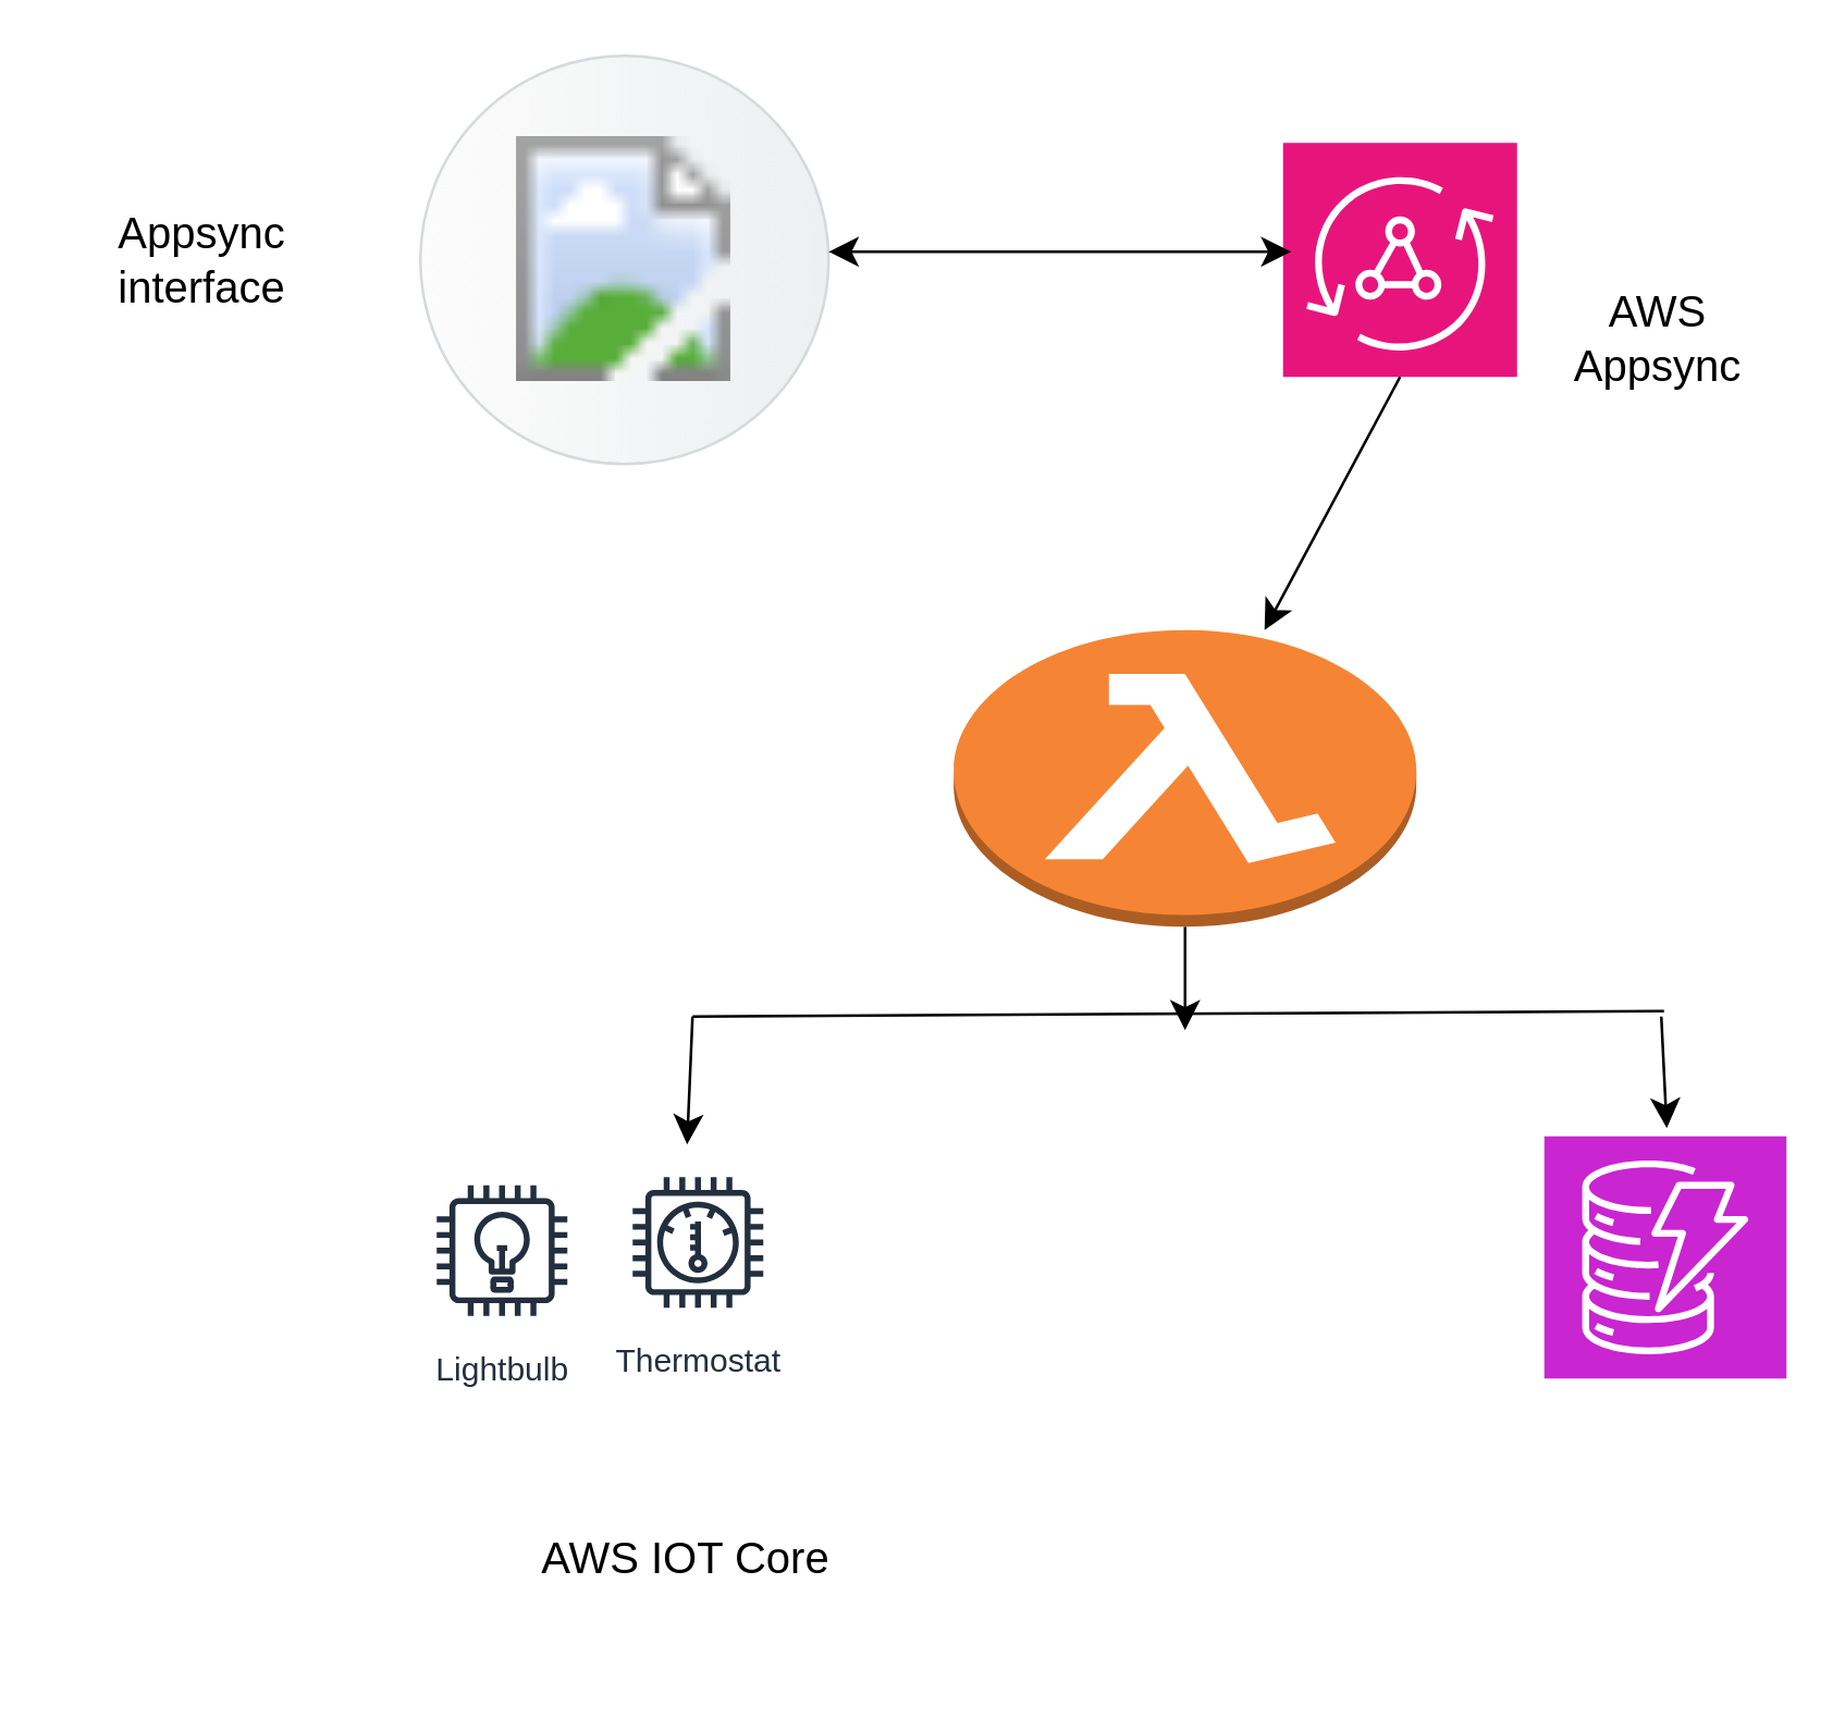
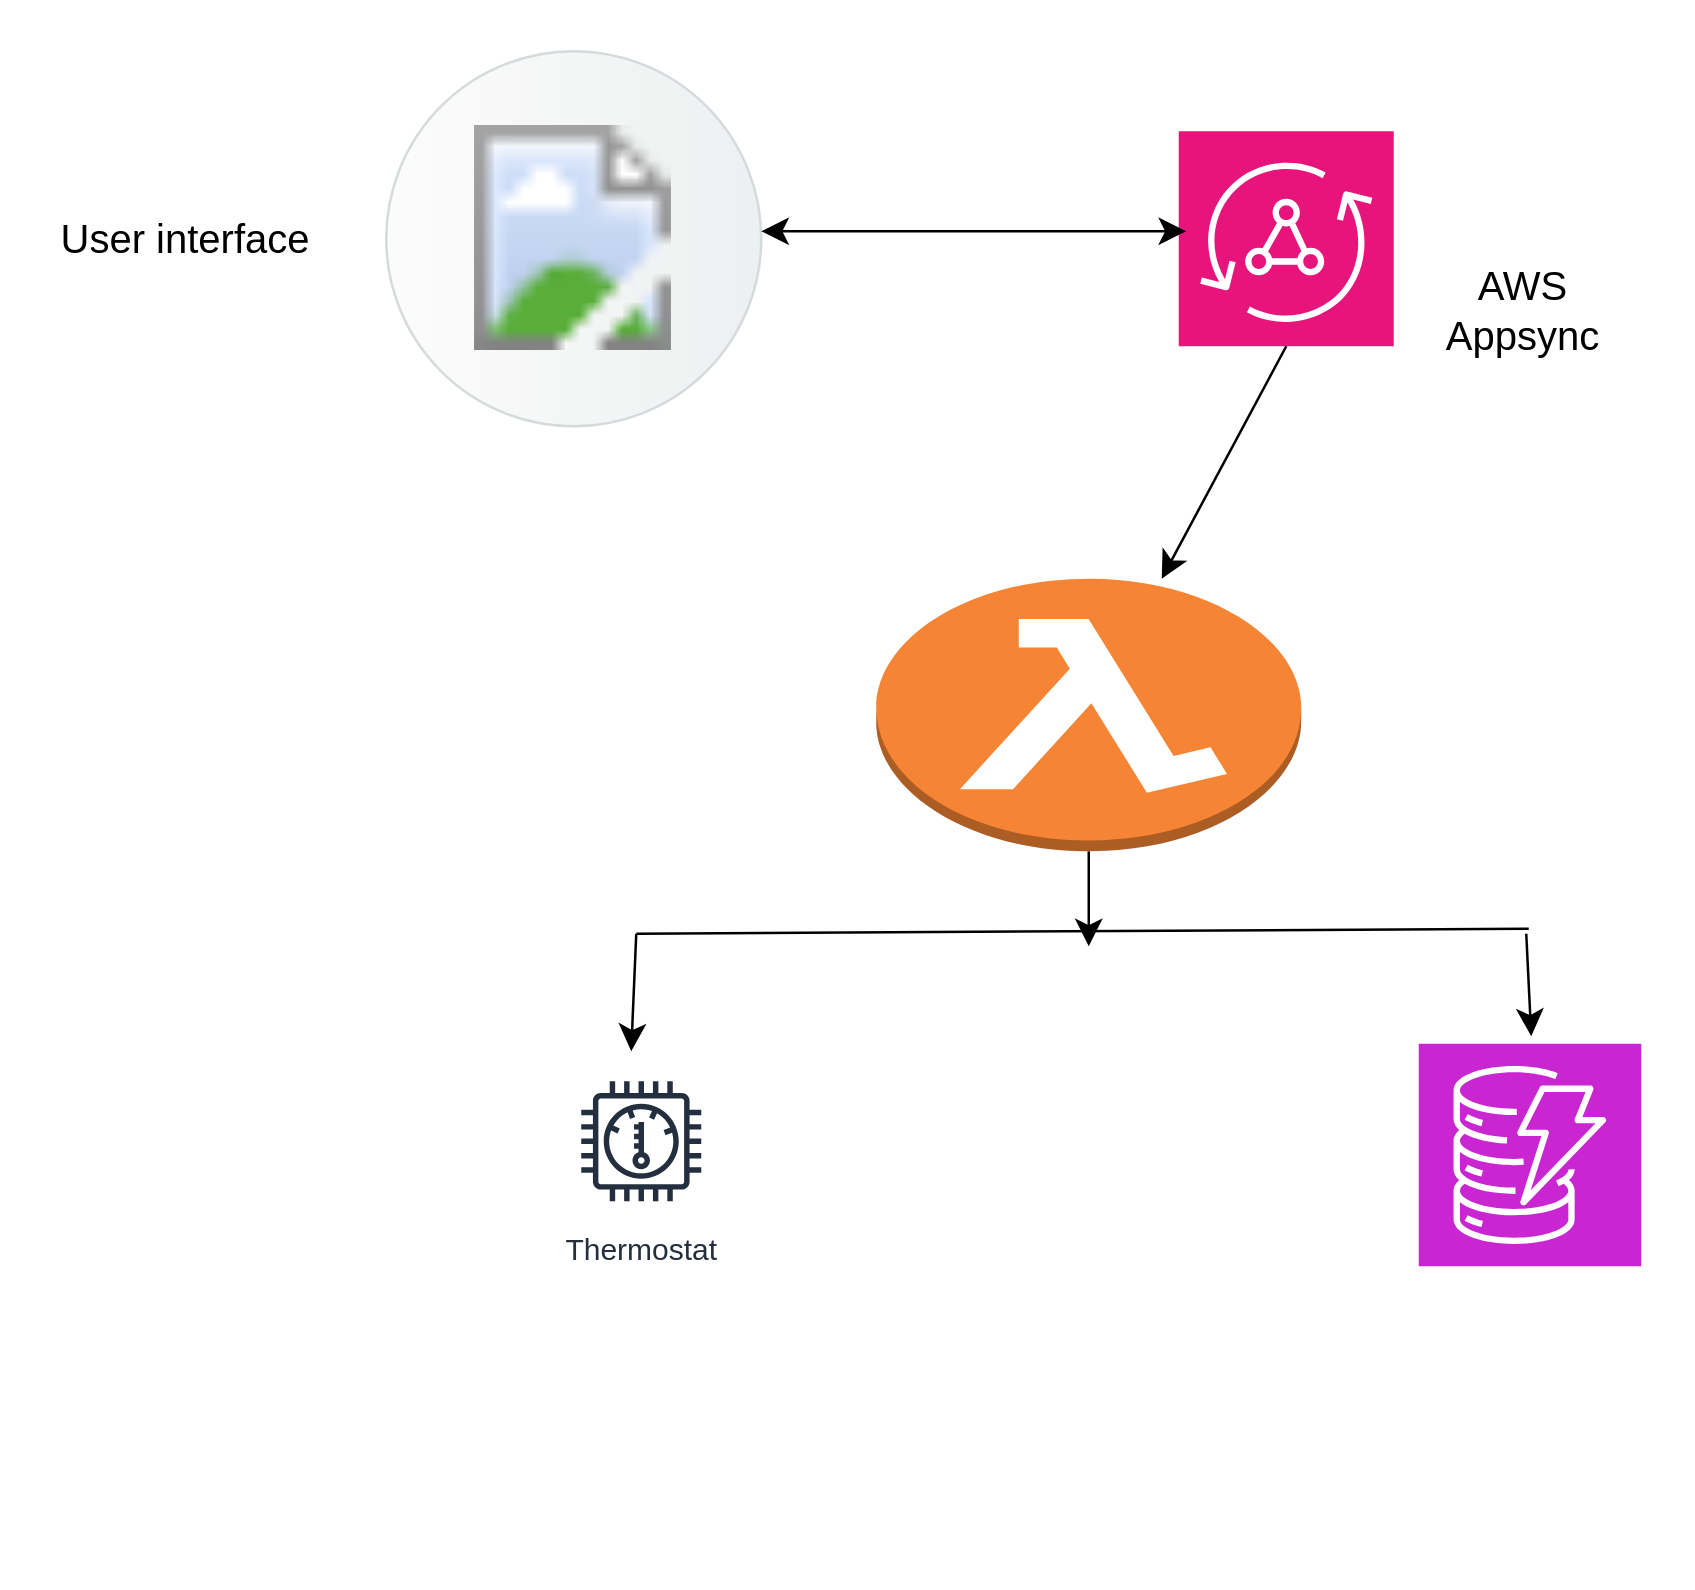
- <mxCell id="14" value="Appsync interface" style="text;html=1;align=center;verticalAlign=middle;whiteSpace=wrap;rounded=0;fontSize=16;" vertex="1" parent="1"><mxGeometry x="20" y="53.5" width="108" height="83" as="geometry" /></mxCell>
+ <mxCell id="14" value="User interface" style="text;html=1;align=center;verticalAlign=middle;whiteSpace=wrap;rounded=0;fontSize=16;" vertex="1" parent="1"><mxGeometry x="20" y="53.5" width="108" height="83" as="geometry" /></mxCell>
- <mxCell id="2" value="Lightbulb" style="sketch=0;outlineConnect=0;fontColor=#232F3E;gradientColor=none;strokeColor=#232F3E;fillColor=#ffffff;dashed=0;verticalLabelPosition=bottom;verticalAlign=top;align=center;html=1;fontSize=12;fontStyle=0;aspect=fixed;shape=mxgraph.aws4.resourceIcon;resIcon=mxgraph.aws4.lightbulb;" vertex="1" parent="1"><mxGeometry x="154" y="429" width="60" height="60" as="geometry" /></mxCell>
- <mxCell id="16" value="AWS IOT Core&amp;nbsp;" style="text;html=1;align=center;verticalAlign=middle;whiteSpace=wrap;rounded=0;fontSize=16;" vertex="1" parent="1"><mxGeometry x="184" y="530" width="140" height="84" as="geometry" /></mxCell>
